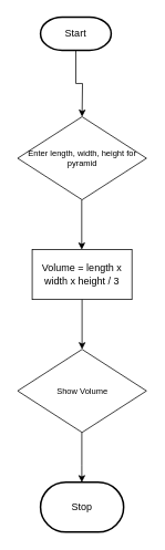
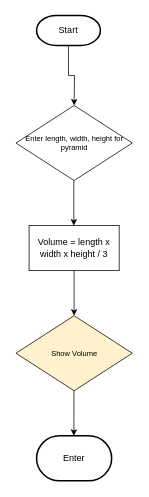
- <mxCell id="8" value="Show Volume" style="rhombus;whiteSpace=wrap;html=1;fontSize=10;" vertex="1" parent="1"><mxGeometry x="20.5" y="420" width="155" height="100" as="geometry" /></mxCell>
+ <mxCell id="8" value="Show Volume" style="rhombus;whiteSpace=wrap;html=1;fontSize=10;fillColor=#fff2cc;" vertex="1" parent="1"><mxGeometry x="20.5" y="420" width="155" height="100" as="geometry" /></mxCell>
- <mxCell id="9" value="Stop" style="strokeWidth=2;html=1;shape=mxgraph.flowchart.terminator;whiteSpace=wrap;" vertex="1" parent="1"><mxGeometry x="48" y="580" width="100" height="60" as="geometry" /></mxCell>
+ <mxCell id="9" value="Enter" style="strokeWidth=2;html=1;shape=mxgraph.flowchart.terminator;whiteSpace=wrap;" vertex="1" parent="1"><mxGeometry x="48" y="580" width="100" height="60" as="geometry" /></mxCell>
